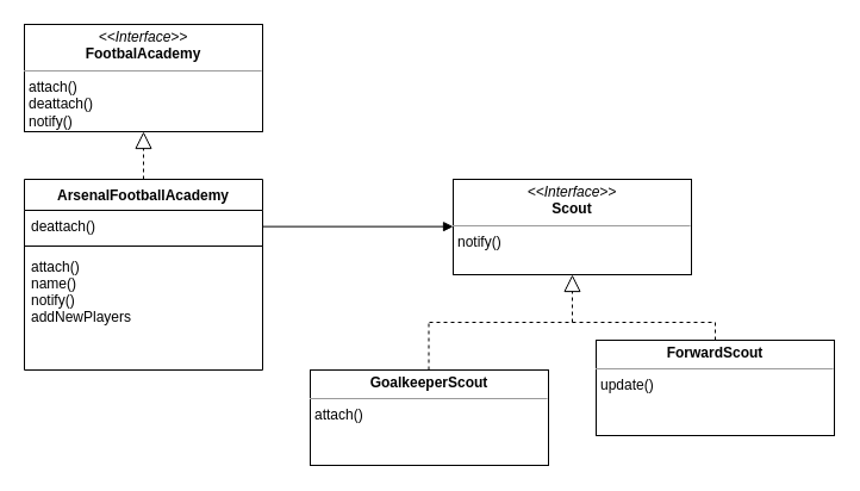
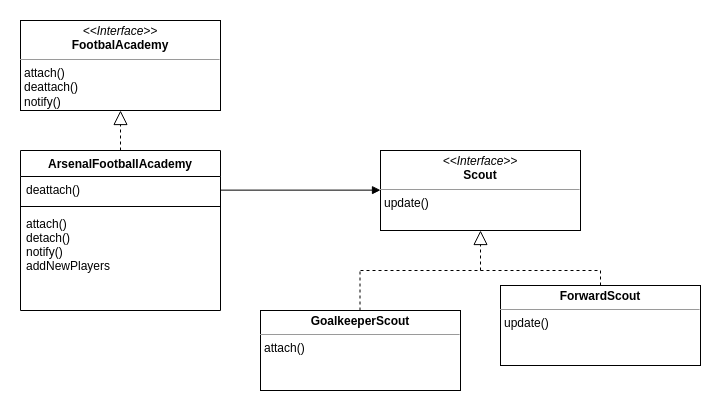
- <mxCell id="9" value="&lt;p style=&quot;margin:0px;margin-top:4px;text-align:center;&quot;&gt;&lt;i&gt;&amp;lt;&amp;lt;Interface&amp;gt;&amp;gt;&lt;/i&gt;&lt;br&gt;&lt;b&gt;Scout&lt;/b&gt;&lt;/p&gt;&lt;hr size=&quot;1&quot;&gt;&lt;p style=&quot;margin:0px;margin-left:4px;&quot;&gt;notify()&lt;br&gt;&lt;br&gt;&lt;/p&gt;" style="verticalAlign=top;align=left;overflow=fill;fontSize=12;fontFamily=Helvetica;html=1;" parent="1" vertex="1"><mxGeometry x="380" y="150" width="200" height="80" as="geometry" /></mxCell>
+ <mxCell id="9" value="&lt;p style=&quot;margin:0px;margin-top:4px;text-align:center;&quot;&gt;&lt;i&gt;&amp;lt;&amp;lt;Interface&amp;gt;&amp;gt;&lt;/i&gt;&lt;br&gt;&lt;b&gt;Scout&lt;/b&gt;&lt;/p&gt;&lt;hr size=&quot;1&quot;&gt;&lt;p style=&quot;margin:0px;margin-left:4px;&quot;&gt;update()&lt;br&gt;&lt;br&gt;&lt;/p&gt;" style="verticalAlign=top;align=left;overflow=fill;fontSize=12;fontFamily=Helvetica;html=1;" parent="1" vertex="1"><mxGeometry x="380" y="150" width="200" height="80" as="geometry" /></mxCell>
- <mxCell id="7" value="attach()&#10;name()&#10;notify()&#10;addNewPlayers" style="text;strokeColor=none;fillColor=none;align=left;verticalAlign=top;spacingLeft=4;spacingRight=4;overflow=hidden;rotatable=0;points=[[0,0.5],[1,0.5]];portConstraint=eastwest;" parent="4" vertex="1"><mxGeometry y="60" width="200" height="100" as="geometry" /></mxCell>
+ <mxCell id="7" value="attach()&#10;detach()&#10;notify()&#10;addNewPlayers" style="text;strokeColor=none;fillColor=none;align=left;verticalAlign=top;spacingLeft=4;spacingRight=4;overflow=hidden;rotatable=0;points=[[0,0.5],[1,0.5]];portConstraint=eastwest;" parent="4" vertex="1"><mxGeometry y="60" width="200" height="100" as="geometry" /></mxCell>
